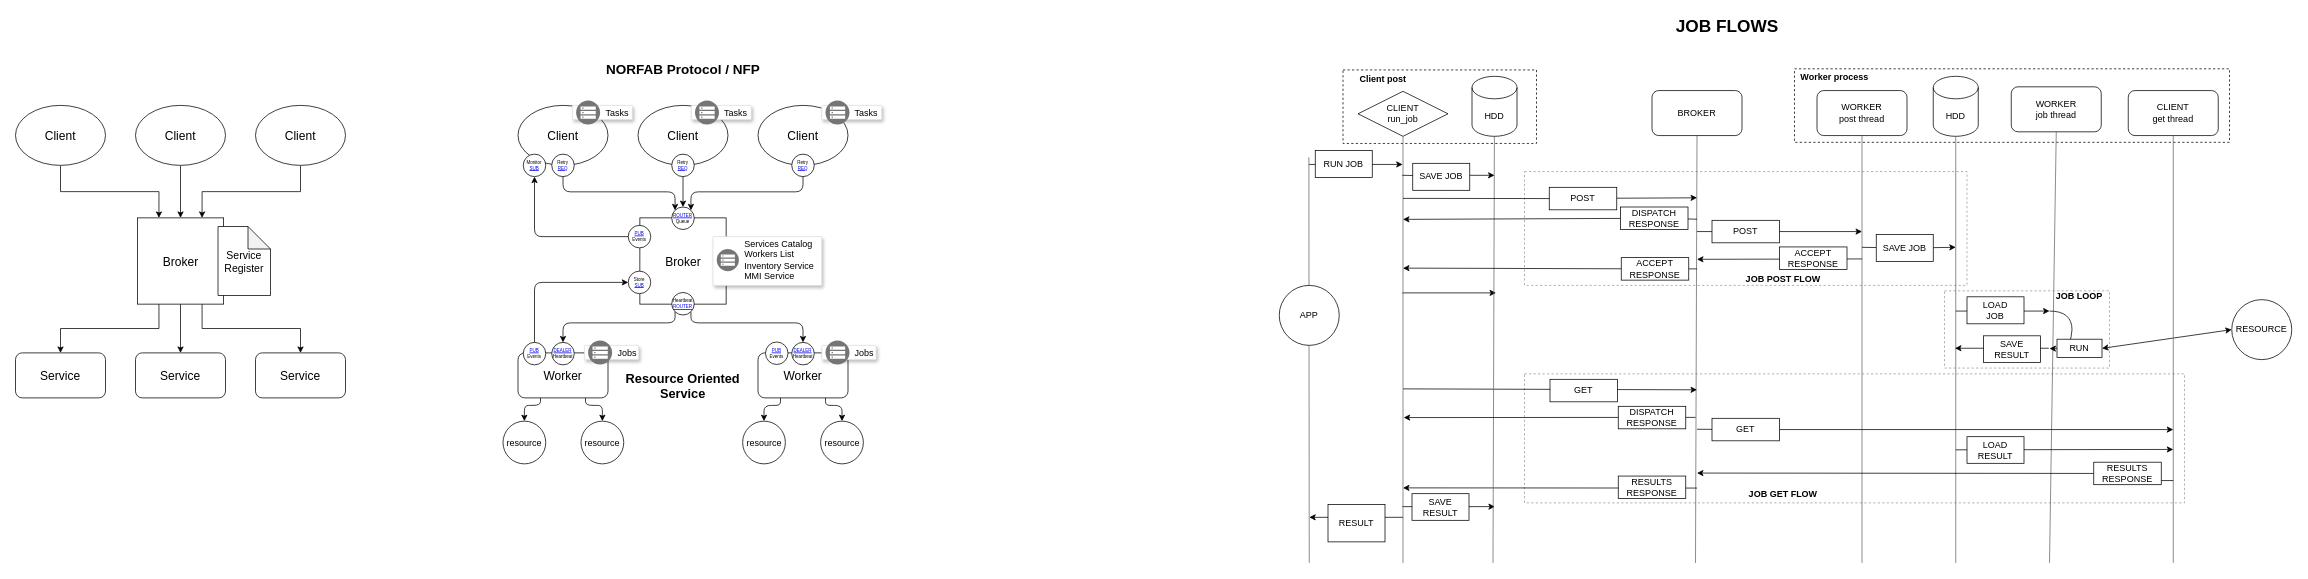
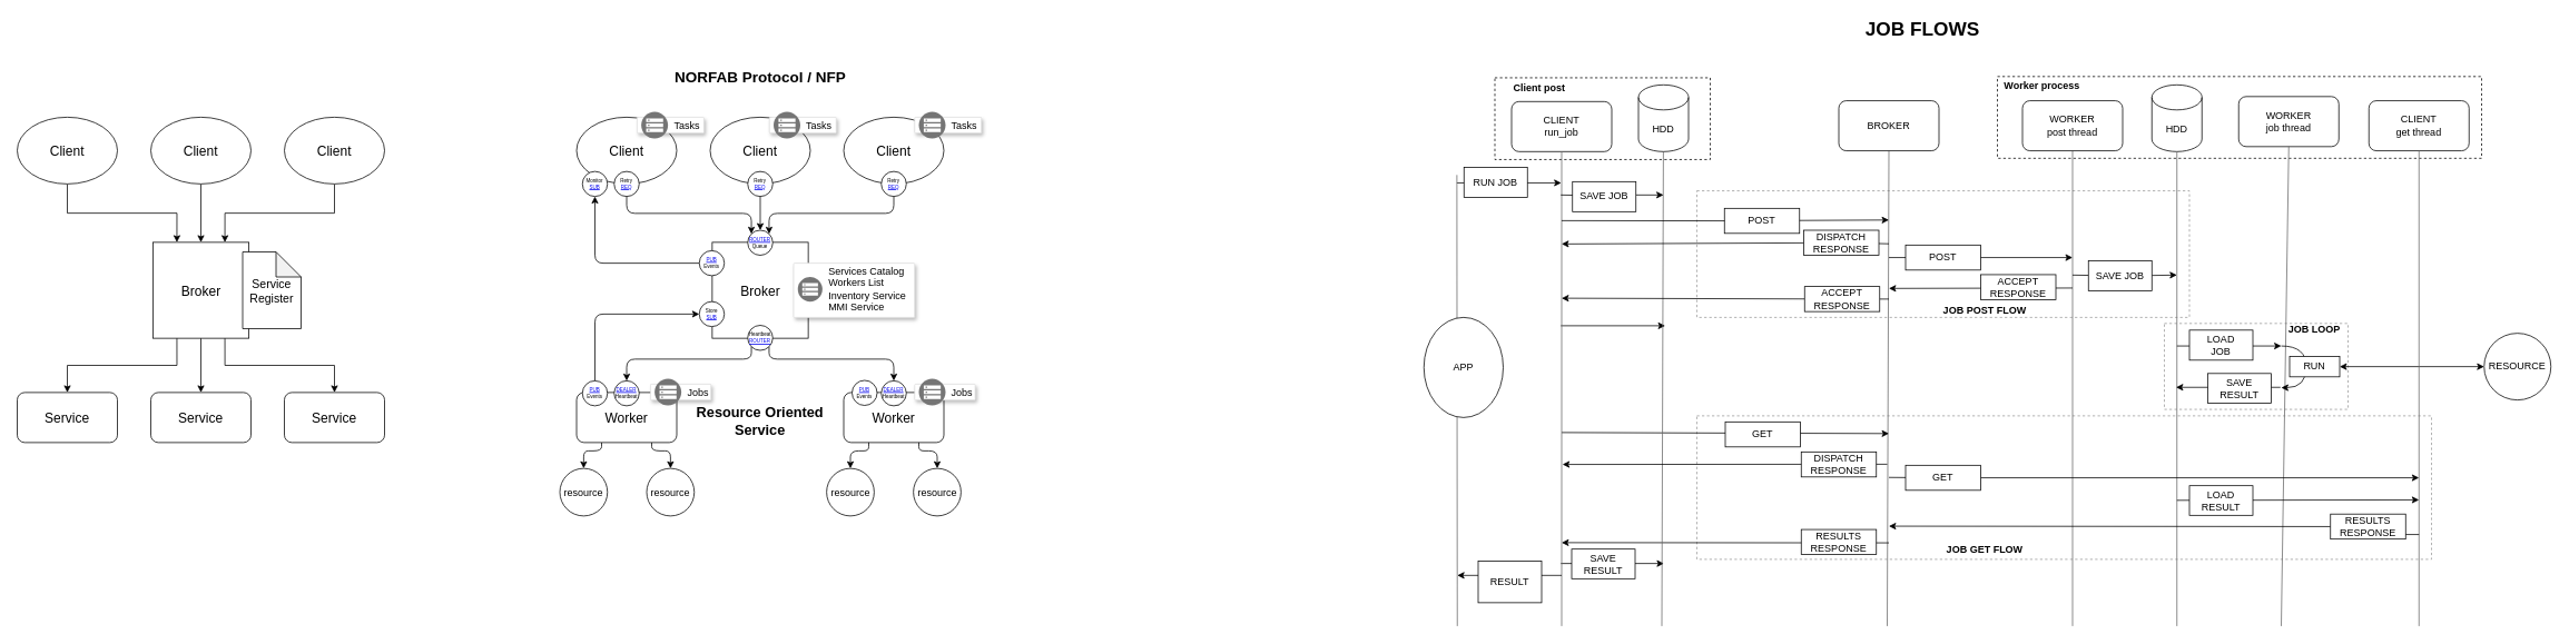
- <mxCell id="121" value="CLIENT&lt;br&gt;run_job" style="rhombus;whiteSpace=wrap;html=1;" parent="1" vertex="1"><mxGeometry x="1810" y="121.25" width="120" height="60" as="geometry" /></mxCell>
+ <mxCell id="121" value="CLIENT&lt;br&gt;run_job" style="rounded=1;whiteSpace=wrap;html=1;" parent="1" vertex="1"><mxGeometry x="1810" y="121.25" width="120" height="60" as="geometry" /></mxCell>
- <mxCell id="113" value="APP" style="ellipse;whiteSpace=wrap;html=1;aspect=fixed;" parent="1" vertex="1"><mxGeometry x="1705" y="380" width="80" height="80" as="geometry" /></mxCell>
+ <mxCell id="113" value="APP" style="ellipse;whiteSpace=wrap;html=1;aspect=fixed;" parent="1" vertex="1"><mxGeometry x="1705" y="380" width="95" height="120" as="geometry" /></mxCell>
- <mxCell id="94" value="RUN" style="rounded=0;whiteSpace=wrap;html=1;" parent="1" vertex="1"><mxGeometry x="2742" y="451.75" width="60" height="24.5" as="geometry" /></mxCell>
+ <mxCell id="94" value="RUN" style="rounded=0;whiteSpace=wrap;html=1;" parent="1" vertex="1"><mxGeometry x="2742" y="426.75" width="60" height="24.5" as="geometry" /></mxCell>
- <mxCell id="39" value="Resource&amp;nbsp;Oriented &lt;br&gt;Service" style="text;html=1;strokeColor=none;fillColor=none;align=center;verticalAlign=middle;whiteSpace=wrap;rounded=0;fontSize=17;fontStyle=1" parent="1" vertex="1"><mxGeometry x="825" y="500" width="170" height="30" as="geometry" /></mxCell>
+ <mxCell id="39" value="Resource&amp;nbsp;Oriented &lt;br&gt;Service" style="text;html=1;strokeColor=none;fillColor=none;align=center;verticalAlign=middle;whiteSpace=wrap;rounded=0;fontSize=17;fontStyle=1" parent="1" vertex="1"><mxGeometry x="825" y="490" width="170" height="30" as="geometry" /></mxCell>
